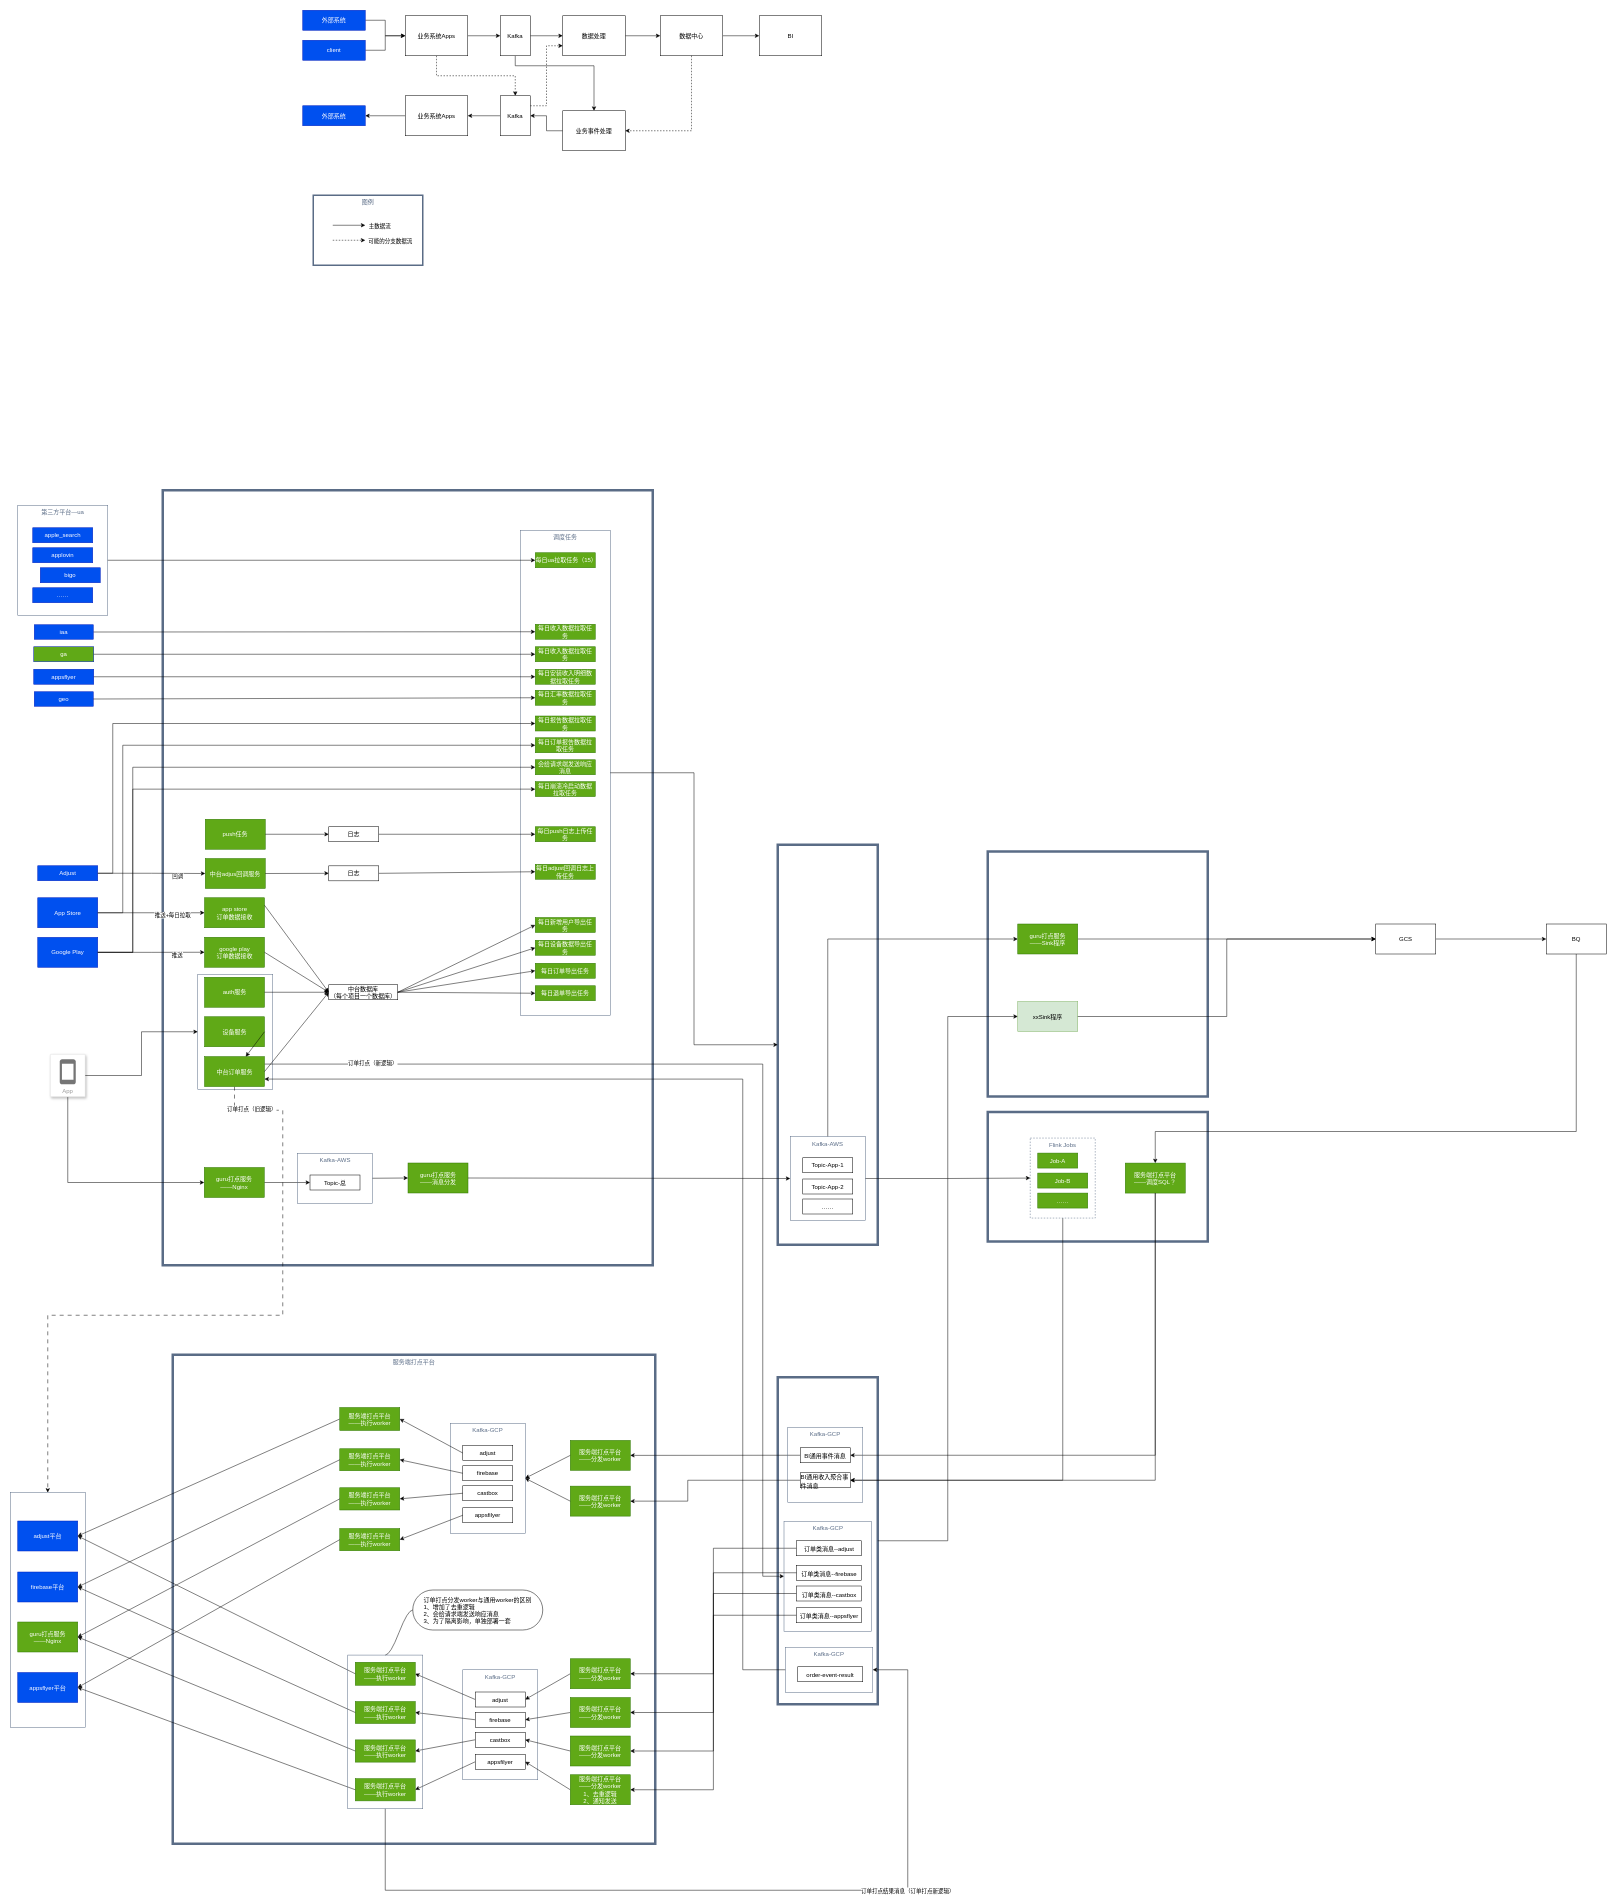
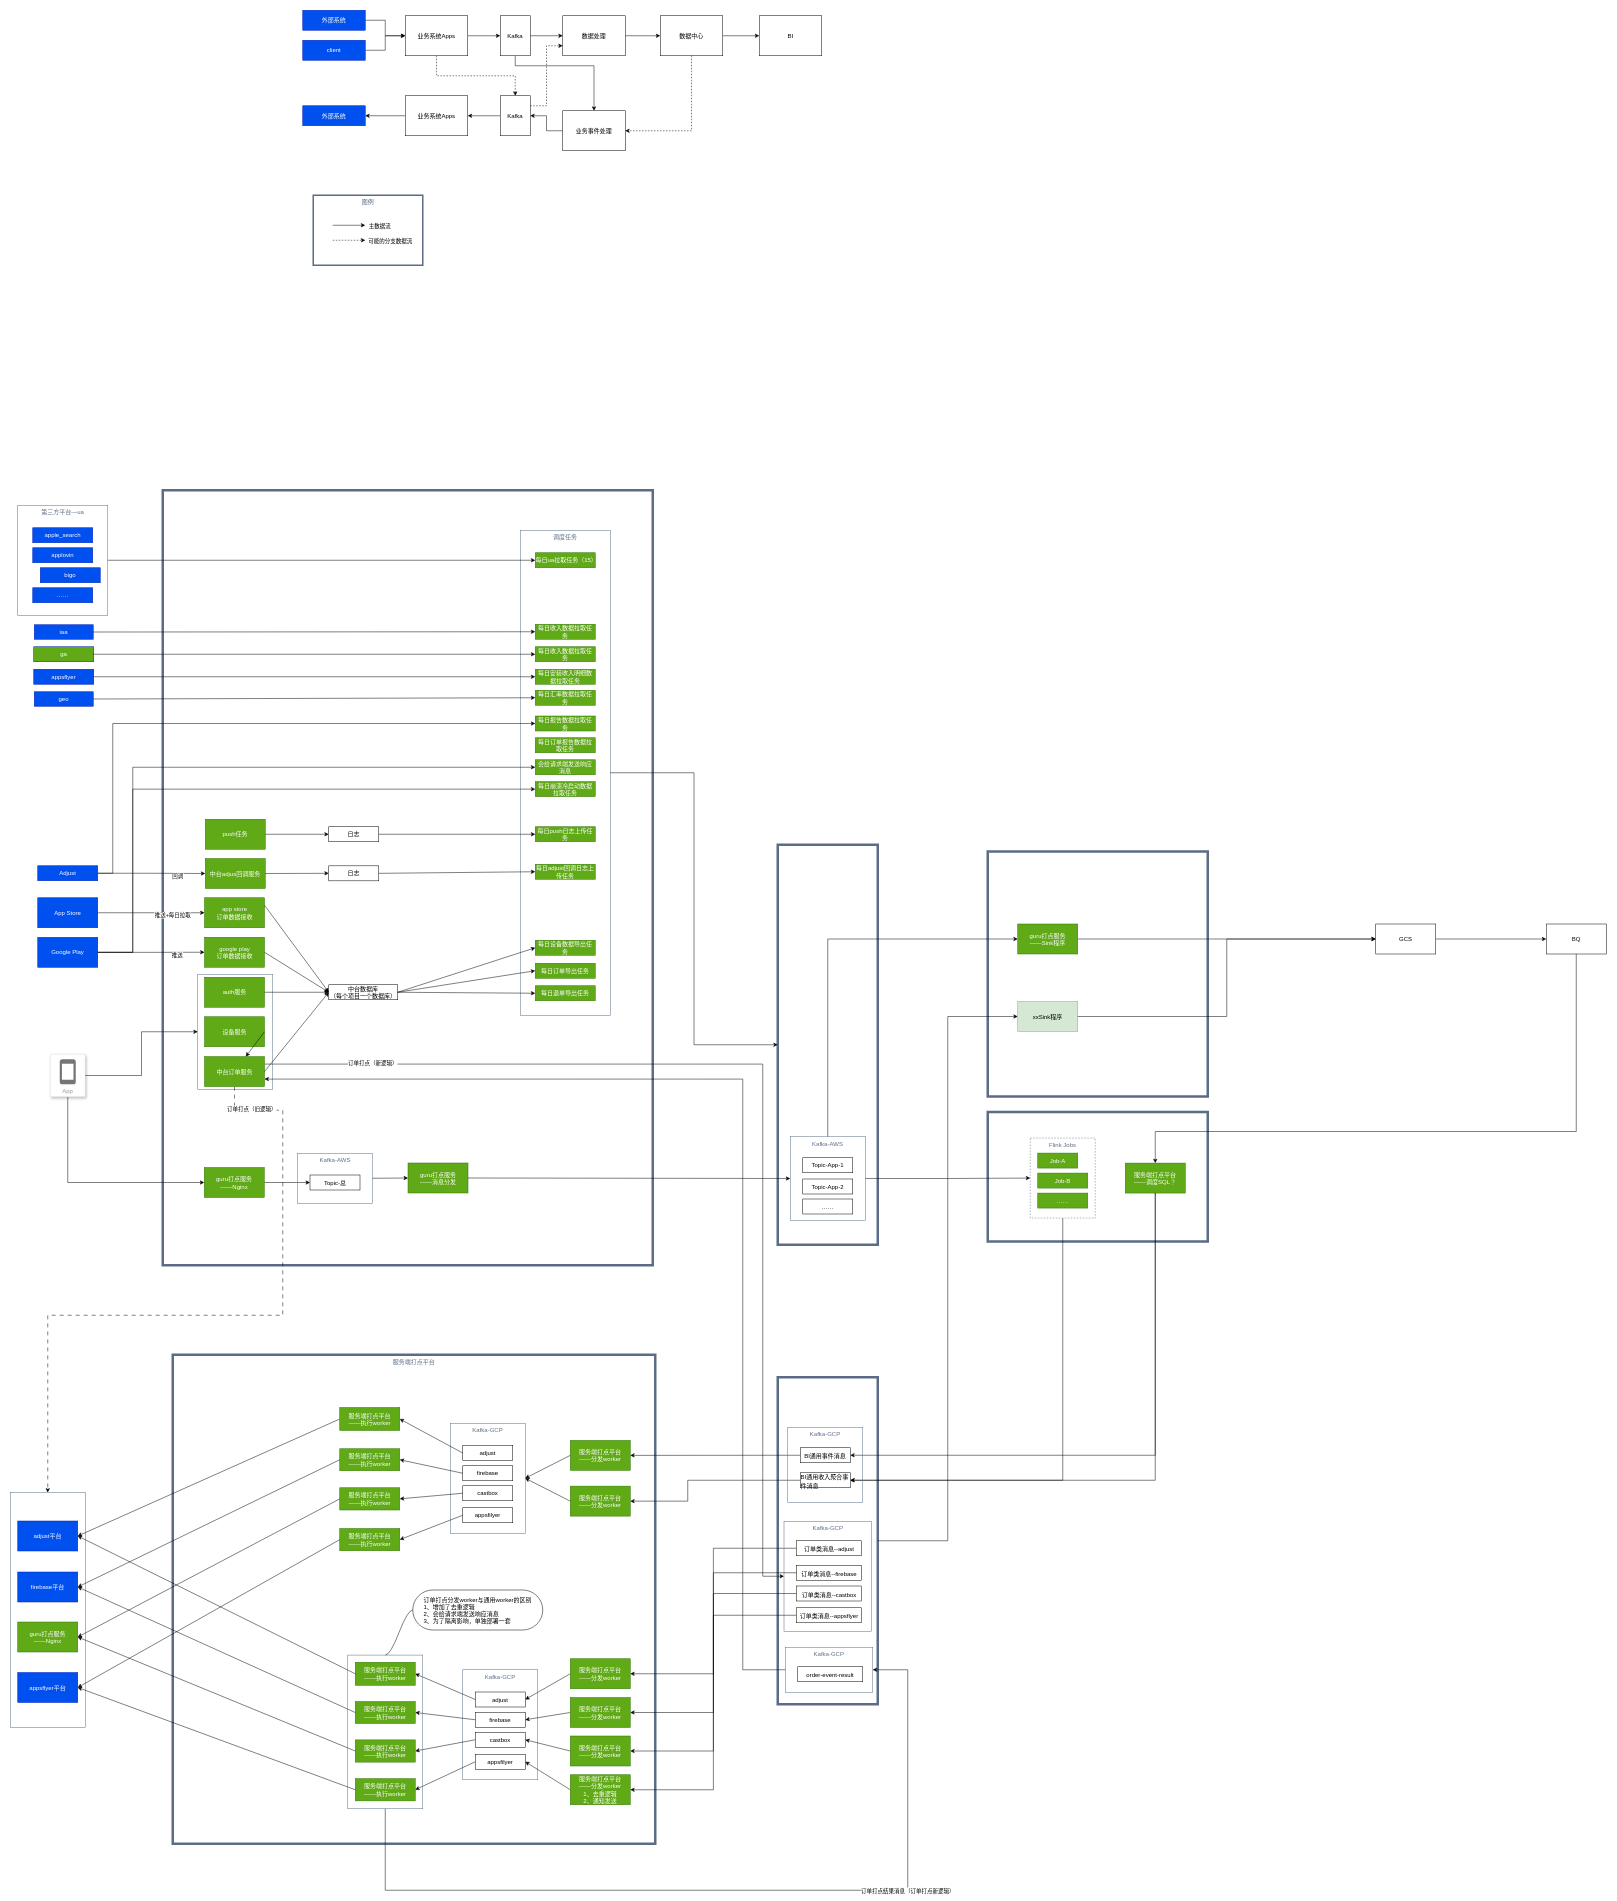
- <mxCell id="175" value="" style="rounded=0;orthogonalLoop=1;jettySize=auto;html=1;entryX=0;entryY=0.5;entryDx=0;entryDy=0;exitX=1;exitY=0.5;exitDx=0;exitDy=0;edgeStyle=orthogonalEdgeStyle;" edge="1" parent="1" source="161" target="174"><mxGeometry x="0.002" relative="1" as="geometry"><mxPoint x="205" y="1812" as="sourcePoint" /><mxPoint x="1243" y="1398" as="targetPoint" /><mxPoint as="offset" /><Array as="points"><mxPoint x="245" y="1825" /><mxPoint x="245" y="1490" /></Array></mxGeometry></mxCell>
- <mxCell id="168" value="每日新增用户导出任务" style="rounded=0;whiteSpace=wrap;html=1;fillColor=#60a917;fontColor=#ffffff;strokeColor=#2D7600;" vertex="1" parent="1"><mxGeometry x="1070" y="1834.5" width="120" height="30" as="geometry" /></mxCell>
- <mxCell id="170" value="" style="rounded=0;orthogonalLoop=1;jettySize=auto;html=1;exitX=1;exitY=0.5;exitDx=0;exitDy=0;entryX=0;entryY=0.5;entryDx=0;entryDy=0;" edge="1" parent="1" source="64" target="168"><mxGeometry relative="1" as="geometry"><mxPoint x="767" y="1778" as="sourcePoint" /><mxPoint x="1243" y="1607" as="targetPoint" /></mxGeometry></mxCell>
